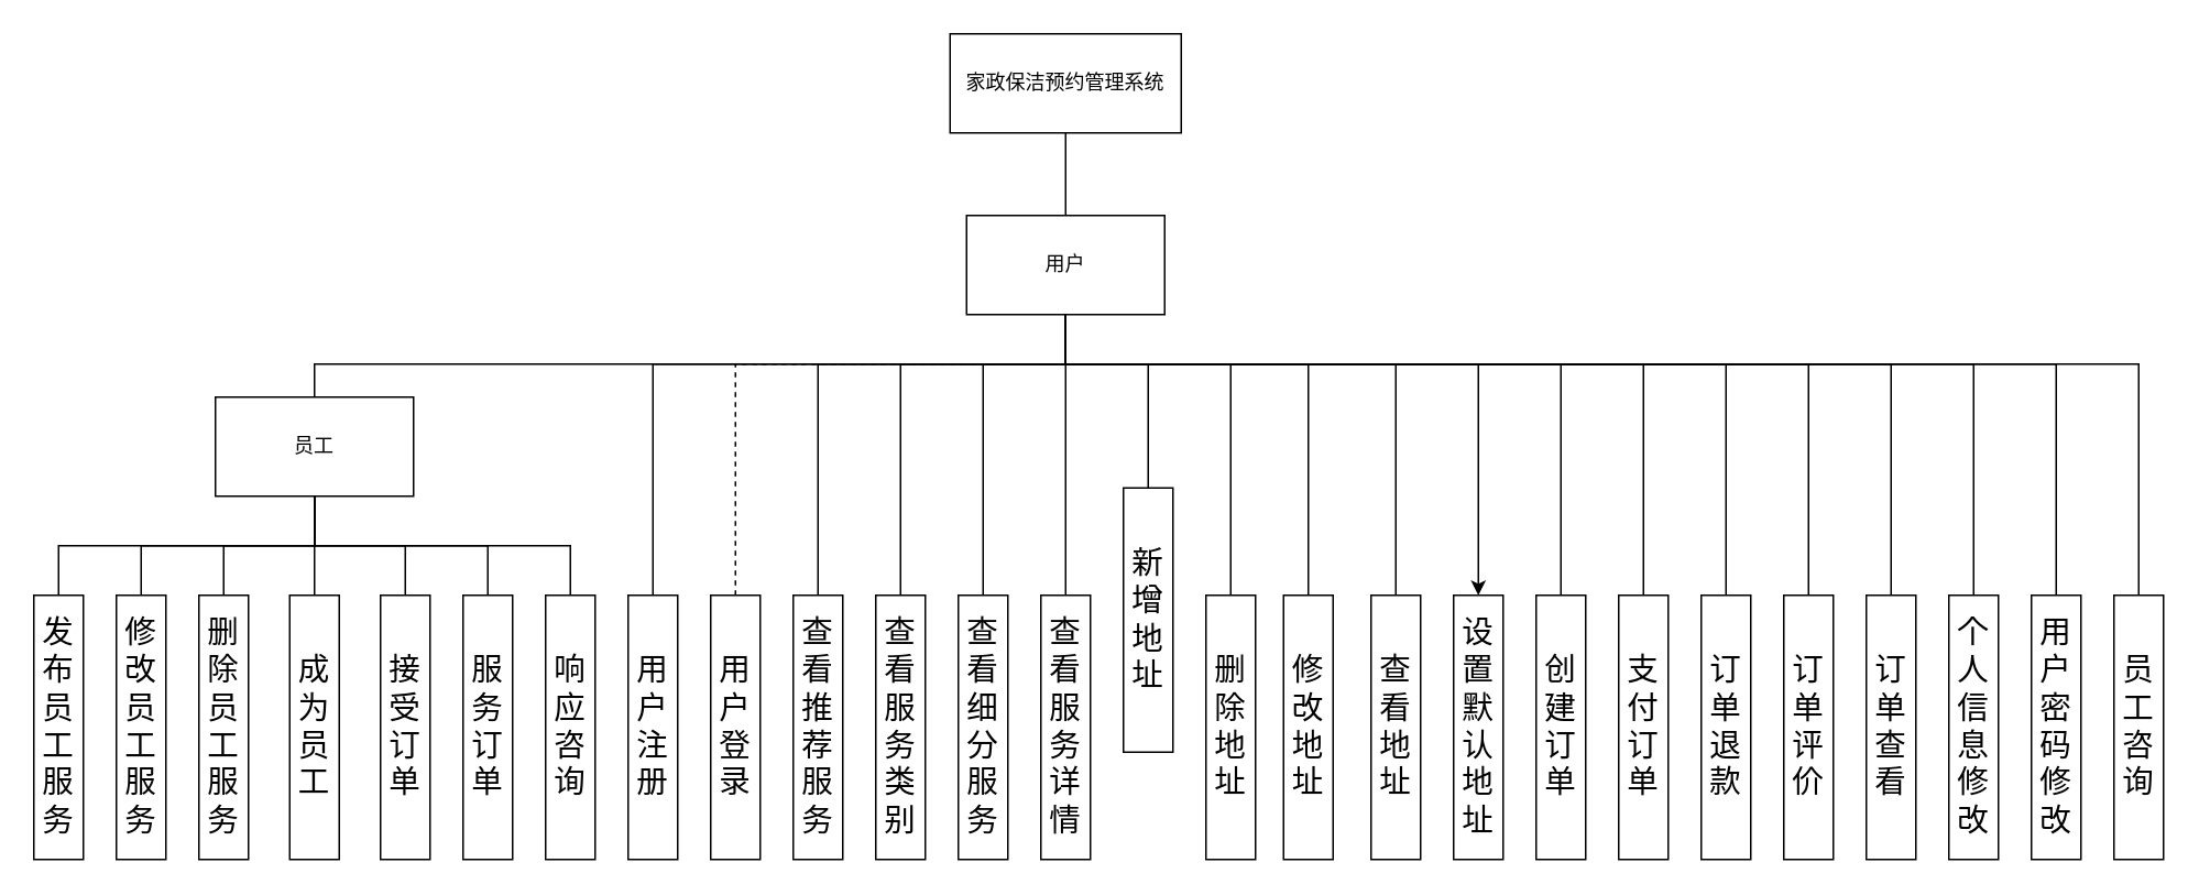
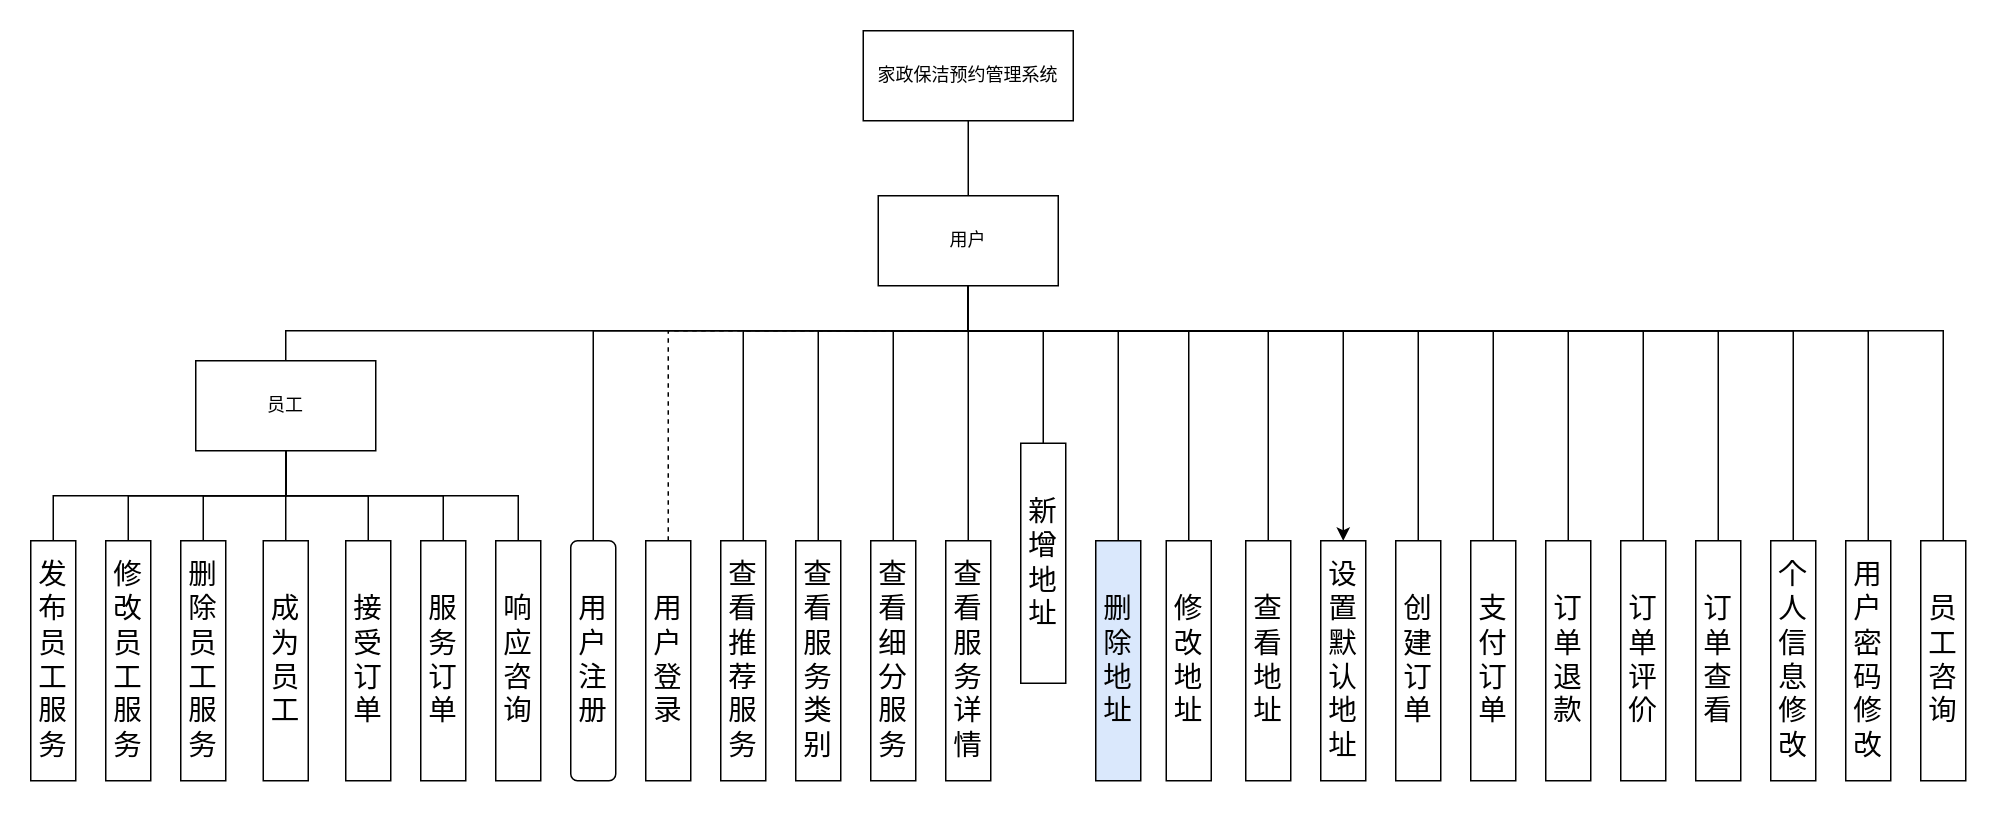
- <mxCell id="18" value="用户注册" style="rounded=0;whiteSpace=wrap;html=1;fontSize=19;" vertex="1" parent="1"><mxGeometry x="380" y="360" width="30" height="160" as="geometry" /></mxCell>
+ <mxCell id="18" value="用户注册" style="whiteSpace=wrap;html=1;fontSize=19;rounded=1;" vertex="1" parent="1"><mxGeometry x="380" y="360" width="30" height="160" as="geometry" /></mxCell>
- <mxCell id="27" value="删除地址" style="rounded=0;whiteSpace=wrap;html=1;fontSize=19;" vertex="1" parent="1"><mxGeometry x="730" y="360" width="30" height="160" as="geometry" /></mxCell>
+ <mxCell id="27" value="删除地址" style="rounded=0;whiteSpace=wrap;html=1;fontSize=19;fillColor=#dae8fc;" vertex="1" parent="1"><mxGeometry x="730" y="360" width="30" height="160" as="geometry" /></mxCell>
